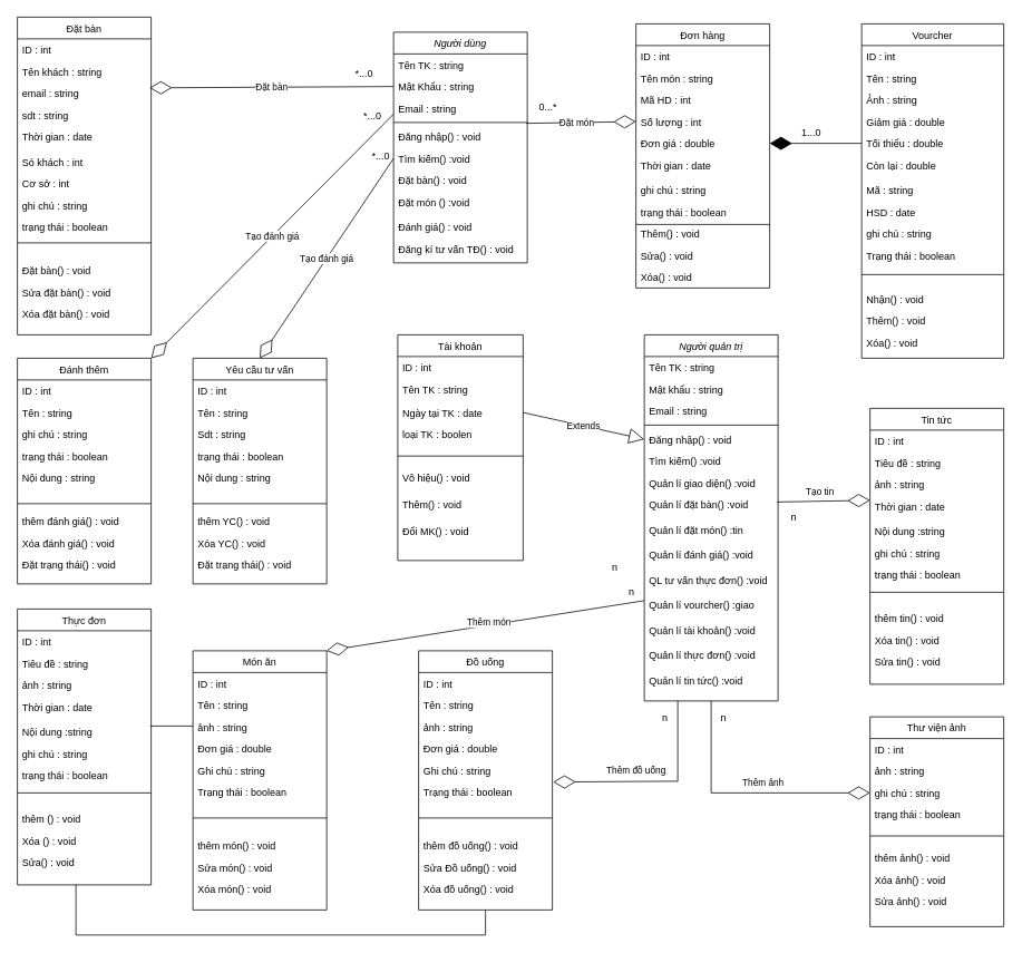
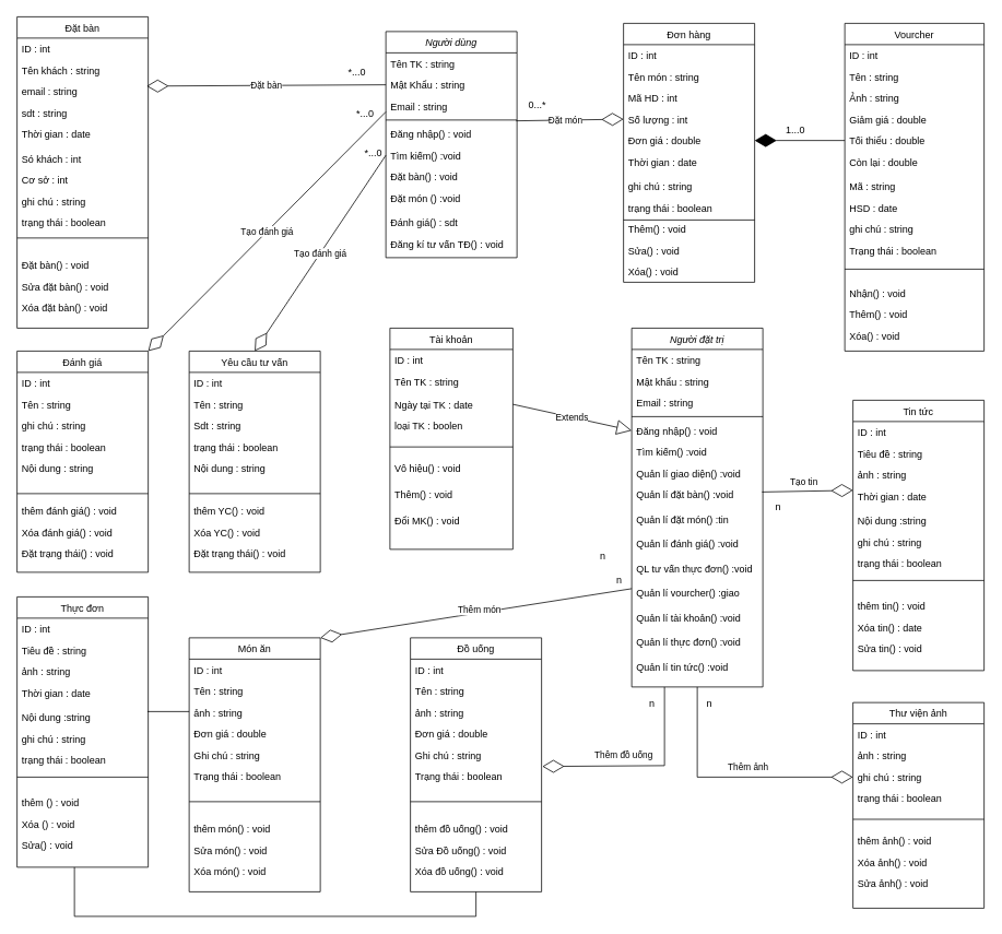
- <mxCell id="11" value="Đánh giá() : void" style="text;align=left;verticalAlign=top;spacingLeft=4;spacingRight=4;overflow=hidden;rotatable=0;points=[[0,0.5],[1,0.5]];portConstraint=eastwest;" vertex="1" parent="2"><mxGeometry y="220" width="160" height="26" as="geometry" /></mxCell>
+ <mxCell id="11" value="Đánh giá() : sdt" style="text;align=left;verticalAlign=top;spacingLeft=4;spacingRight=4;overflow=hidden;rotatable=0;points=[[0,0.5],[1,0.5]];portConstraint=eastwest;" vertex="1" parent="2"><mxGeometry y="220" width="160" height="26" as="geometry" /></mxCell>
- <mxCell id="37" value="Người quản trị" style="swimlane;fontStyle=2;align=center;verticalAlign=top;childLayout=stackLayout;horizontal=1;startSize=26;horizontalStack=0;resizeParent=1;resizeLast=0;collapsible=1;marginBottom=0;rounded=0;shadow=0;strokeWidth=1;" vertex="1" parent="1"><mxGeometry x="770" y="400" width="160" height="438" as="geometry"><mxRectangle x="230" y="140" width="160" height="26" as="alternateBounds" /></mxGeometry></mxCell>
+ <mxCell id="37" value="Người đặt trị" style="swimlane;fontStyle=2;align=center;verticalAlign=top;childLayout=stackLayout;horizontal=1;startSize=26;horizontalStack=0;resizeParent=1;resizeLast=0;collapsible=1;marginBottom=0;rounded=0;shadow=0;strokeWidth=1;" vertex="1" parent="1"><mxGeometry x="770" y="400" width="160" height="438" as="geometry"><mxRectangle x="230" y="140" width="160" height="26" as="alternateBounds" /></mxGeometry></mxCell>
- <mxCell id="114" value="Đánh thêm" style="swimlane;fontStyle=0;align=center;verticalAlign=top;childLayout=stackLayout;horizontal=1;startSize=26;horizontalStack=0;resizeParent=1;resizeLast=0;collapsible=1;marginBottom=0;rounded=0;shadow=0;strokeWidth=1;" vertex="1" parent="1"><mxGeometry x="20" y="428" width="160" height="270" as="geometry"><mxRectangle x="550" y="140" width="160" height="26" as="alternateBounds" /></mxGeometry></mxCell>
+ <mxCell id="114" value="Đánh giá" style="swimlane;fontStyle=0;align=center;verticalAlign=top;childLayout=stackLayout;horizontal=1;startSize=26;horizontalStack=0;resizeParent=1;resizeLast=0;collapsible=1;marginBottom=0;rounded=0;shadow=0;strokeWidth=1;" vertex="1" parent="1"><mxGeometry x="20" y="428" width="160" height="270" as="geometry"><mxRectangle x="550" y="140" width="160" height="26" as="alternateBounds" /></mxGeometry></mxCell>
- <mxCell id="100" value="Xóa tin() : void" style="text;align=left;verticalAlign=top;spacingLeft=4;spacingRight=4;overflow=hidden;rotatable=0;points=[[0,0.5],[1,0.5]];portConstraint=eastwest;" vertex="1" parent="89"><mxGeometry y="264" width="160" height="26" as="geometry" /></mxCell>
+ <mxCell id="100" value="Xóa tin() : date" style="text;align=left;verticalAlign=top;spacingLeft=4;spacingRight=4;overflow=hidden;rotatable=0;points=[[0,0.5],[1,0.5]];portConstraint=eastwest;" vertex="1" parent="89"><mxGeometry y="264" width="160" height="26" as="geometry" /></mxCell>
